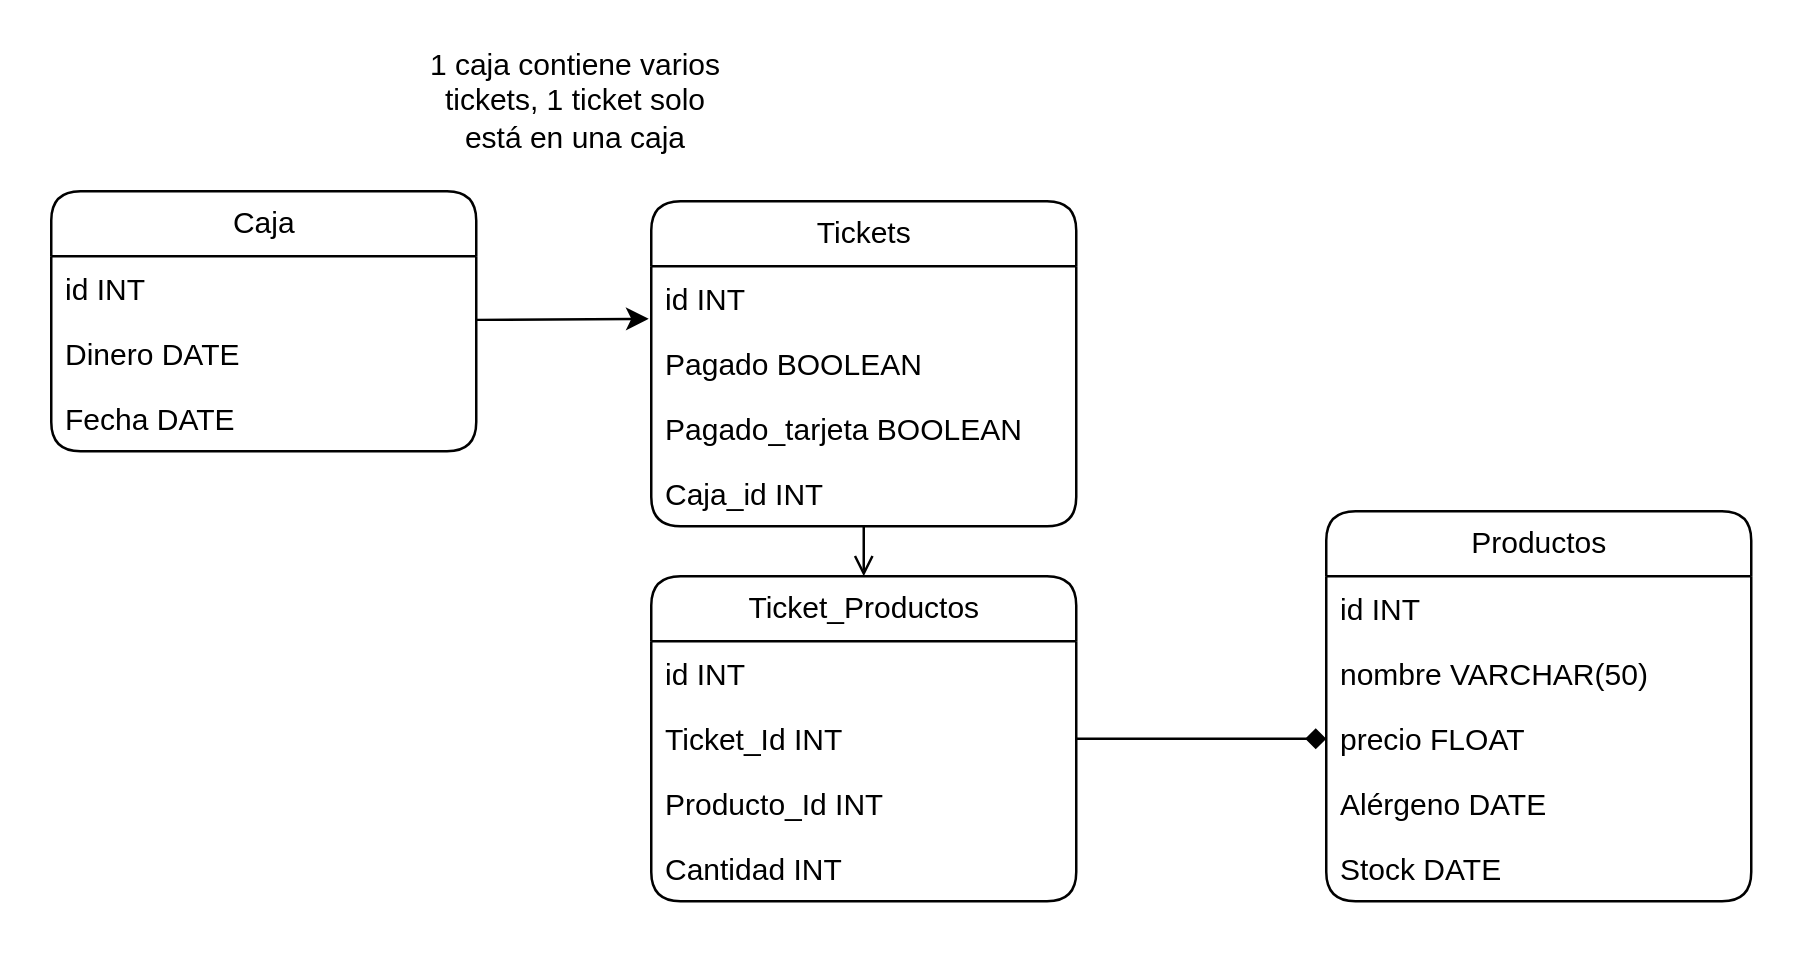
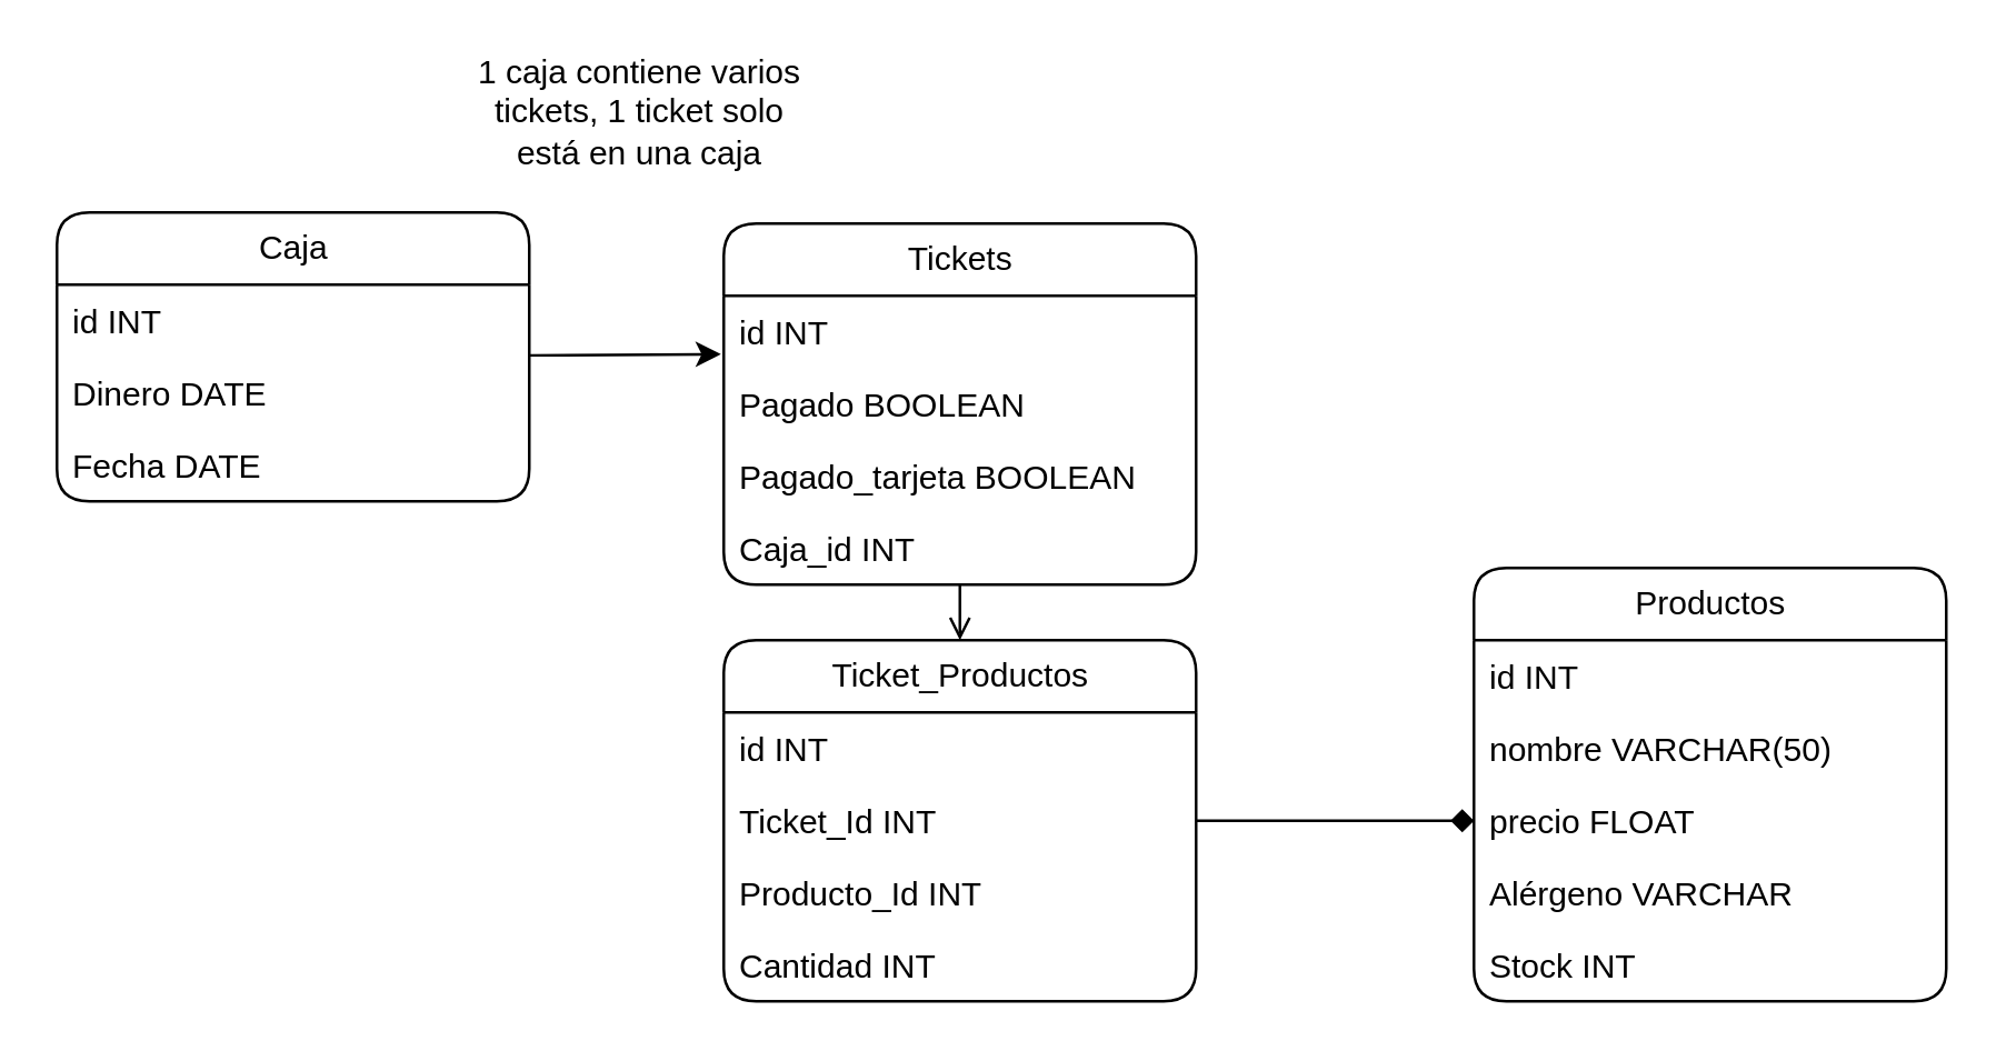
- <mxCell id="22" value="Alérgeno DATE" style="text;strokeColor=none;fillColor=none;align=left;verticalAlign=top;spacingLeft=4;spacingRight=4;overflow=hidden;rotatable=0;points=[[0,0.5],[1,0.5]];portConstraint=eastwest;whiteSpace=wrap;html=1;rounded=1;" parent="18" vertex="1"><mxGeometry y="104" width="170" height="26" as="geometry" /></mxCell>
+ <mxCell id="22" value="Alérgeno VARCHAR" style="text;strokeColor=none;fillColor=none;align=left;verticalAlign=top;spacingLeft=4;spacingRight=4;overflow=hidden;rotatable=0;points=[[0,0.5],[1,0.5]];portConstraint=eastwest;whiteSpace=wrap;html=1;rounded=1;" parent="18" vertex="1"><mxGeometry y="104" width="170" height="26" as="geometry" /></mxCell>
- <mxCell id="23" value="Stock DATE" style="text;strokeColor=none;fillColor=none;align=left;verticalAlign=top;spacingLeft=4;spacingRight=4;overflow=hidden;rotatable=0;points=[[0,0.5],[1,0.5]];portConstraint=eastwest;whiteSpace=wrap;html=1;rounded=1;" parent="18" vertex="1"><mxGeometry y="130" width="170" height="26" as="geometry" /></mxCell>
+ <mxCell id="23" value="Stock INT" style="text;strokeColor=none;fillColor=none;align=left;verticalAlign=top;spacingLeft=4;spacingRight=4;overflow=hidden;rotatable=0;points=[[0,0.5],[1,0.5]];portConstraint=eastwest;whiteSpace=wrap;html=1;rounded=1;" parent="18" vertex="1"><mxGeometry y="130" width="170" height="26" as="geometry" /></mxCell>
